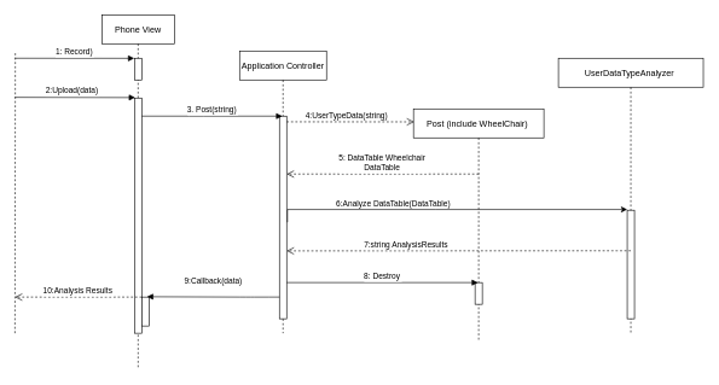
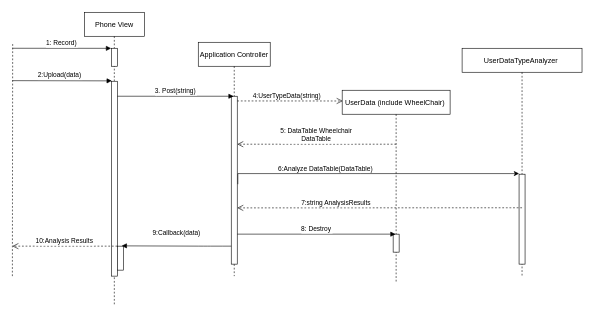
- <mxCell id="13" value="Post (include WheelChair) " style="shape=umlLifeline;perimeter=lifelinePerimeter;container=1;collapsible=0;recursiveResize=0;rounded=0;shadow=0;strokeWidth=1;" parent="1" vertex="1"><mxGeometry x="570" y="150" width="180" height="320" as="geometry" /></mxCell>
+ <mxCell id="13" value="UserData (include WheelChair) " style="shape=umlLifeline;perimeter=lifelinePerimeter;container=1;collapsible=0;recursiveResize=0;rounded=0;shadow=0;strokeWidth=1;" parent="1" vertex="1"><mxGeometry x="570" y="150" width="180" height="320" as="geometry" /></mxCell>
